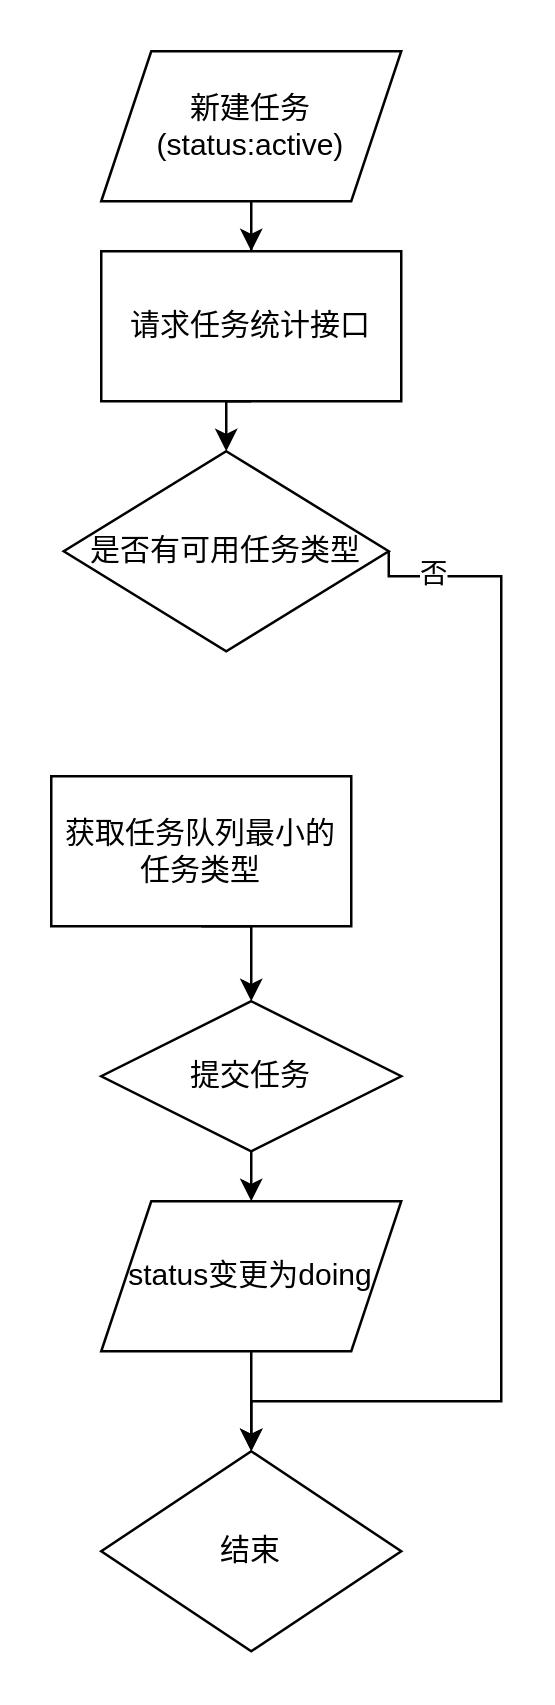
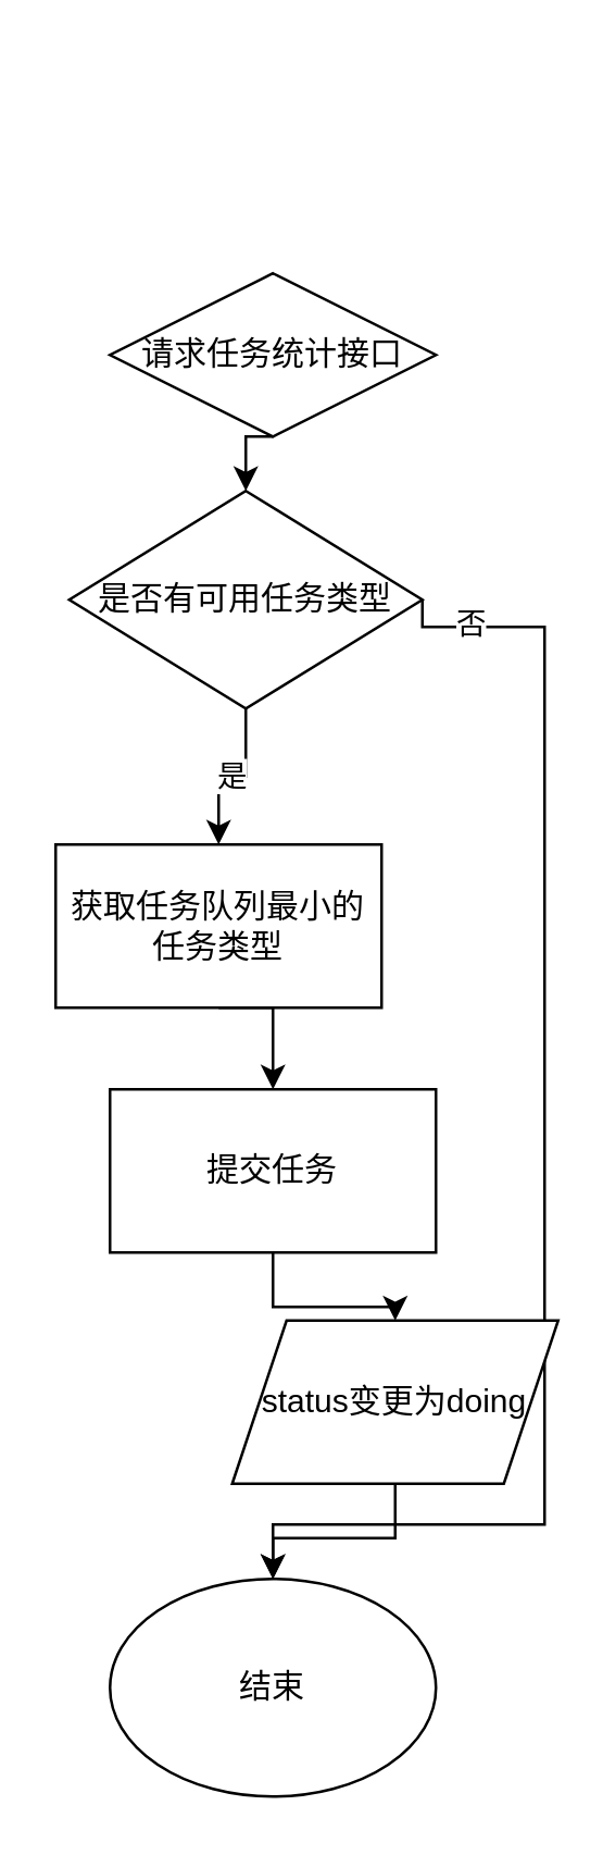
- <mxCell id="3" value="新建任务(status:active)" style="shape=parallelogram;perimeter=parallelogramPerimeter;whiteSpace=wrap;html=1;fixedSize=1;" vertex="1" parent="1"><mxGeometry x="40" y="20" width="120" height="60" as="geometry" /></mxCell>
- <mxCell id="2" style="edgeStyle=orthogonalEdgeStyle;rounded=0;orthogonalLoop=1;jettySize=auto;html=1;exitX=0.5;exitY=1;exitDx=0;exitDy=0;" edge="1" parent="1" source="3" target="5"><mxGeometry relative="1" as="geometry" /></mxCell>
- <mxCell id="5" value="请求任务统计接口" style="rounded=0;whiteSpace=wrap;html=1;" vertex="1" parent="1"><mxGeometry x="40" y="100" width="120" height="60" as="geometry" /></mxCell>
+ <mxCell id="5" value="请求任务统计接口" style="rhombus;whiteSpace=wrap;html=1;" vertex="1" parent="1"><mxGeometry x="40" y="100" width="120" height="60" as="geometry" /></mxCell>
+ <mxCell id="12" value="是" style="edgeStyle=orthogonalEdgeStyle;rounded=0;orthogonalLoop=1;jettySize=auto;html=1;exitX=0.5;exitY=1;exitDx=0;exitDy=0;entryX=0.5;entryY=0;entryDx=0;entryDy=0;" edge="1" parent="1" source="15" target="7"><mxGeometry relative="1" as="geometry" /></mxCell>
- <mxCell id="10" value="提交任务" style="rhombus;whiteSpace=wrap;html=1;" vertex="1" parent="1"><mxGeometry x="40" y="400" width="120" height="60" as="geometry" /></mxCell>
+ <mxCell id="10" value="提交任务" style="rounded=0;whiteSpace=wrap;html=1;" vertex="1" parent="1"><mxGeometry x="40" y="400" width="120" height="60" as="geometry" /></mxCell>
- <mxCell id="16" value="status变更为doing" style="shape=parallelogram;perimeter=parallelogramPerimeter;whiteSpace=wrap;html=1;fixedSize=1;" vertex="1" parent="1"><mxGeometry x="40" y="480" width="120" height="60" as="geometry" /></mxCell>
+ <mxCell id="16" value="status变更为doing" style="shape=parallelogram;perimeter=parallelogramPerimeter;whiteSpace=wrap;html=1;fixedSize=1;" vertex="1" parent="1"><mxGeometry x="85" y="485" width="120" height="60" as="geometry" /></mxCell>
- <mxCell id="11" value="结束" style="rhombus;whiteSpace=wrap;html=1;" vertex="1" parent="1"><mxGeometry x="40" y="580" width="120" height="80" as="geometry" /></mxCell>
+ <mxCell id="11" value="结束" style="ellipse;whiteSpace=wrap;html=1;" vertex="1" parent="1"><mxGeometry x="40" y="580" width="120" height="80" as="geometry" /></mxCell>
